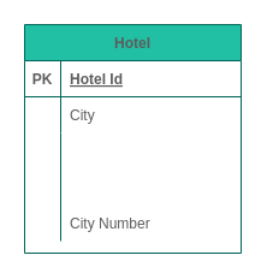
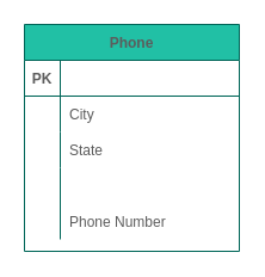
- <mxCell id="2" value="Hotel" style="shape=table;startSize=30;container=1;collapsible=1;childLayout=tableLayout;fixedRows=1;rowLines=0;fontStyle=1;align=center;resizeLast=1;rounded=0;sketch=0;fontColor=#5C5C5C;strokeColor=#006658;fillColor=#21C0A5;" parent="1" vertex="1"><mxGeometry x="20" y="20" width="180" height="190" as="geometry" /></mxCell>
+ <mxCell id="2" value="Phone" style="shape=table;startSize=30;container=1;collapsible=1;childLayout=tableLayout;fixedRows=1;rowLines=0;fontStyle=1;align=center;resizeLast=1;rounded=0;sketch=0;fontColor=#5C5C5C;strokeColor=#006658;fillColor=#21C0A5;" parent="1" vertex="1"><mxGeometry x="20" y="20" width="180" height="190" as="geometry" /></mxCell>
- <mxCell id="5" value="Hotel Id" style="shape=partialRectangle;connectable=0;fillColor=none;top=0;left=0;bottom=0;right=0;align=left;spacingLeft=6;fontStyle=5;overflow=hidden;rounded=0;sketch=0;fontColor=#5C5C5C;strokeColor=#006658;" parent="3" vertex="1"><mxGeometry x="30" width="150" height="30" as="geometry"><mxRectangle width="150" height="30" as="alternateBounds" /></mxGeometry></mxCell>
+ <mxCell id="11" value="State" style="shape=partialRectangle;connectable=0;fillColor=none;top=0;left=0;bottom=0;right=0;align=left;spacingLeft=6;overflow=hidden;rounded=0;sketch=0;fontColor=#5C5C5C;strokeColor=#006658;" parent="9" vertex="1"><mxGeometry x="30" width="150" height="30" as="geometry"><mxRectangle width="150" height="30" as="alternateBounds" /></mxGeometry></mxCell>
- <mxCell id="16" value="City Number" style="shape=partialRectangle;connectable=0;fillColor=none;top=0;left=0;bottom=0;right=0;align=left;spacingLeft=6;overflow=hidden;rounded=0;sketch=0;fontColor=#5C5C5C;strokeColor=#006658;" parent="14" vertex="1"><mxGeometry x="30" width="150" height="30" as="geometry"><mxRectangle width="150" height="30" as="alternateBounds" /></mxGeometry></mxCell>
+ <mxCell id="16" value="Phone Number" style="shape=partialRectangle;connectable=0;fillColor=none;top=0;left=0;bottom=0;right=0;align=left;spacingLeft=6;overflow=hidden;rounded=0;sketch=0;fontColor=#5C5C5C;strokeColor=#006658;" parent="14" vertex="1"><mxGeometry x="30" width="150" height="30" as="geometry"><mxRectangle width="150" height="30" as="alternateBounds" /></mxGeometry></mxCell>
